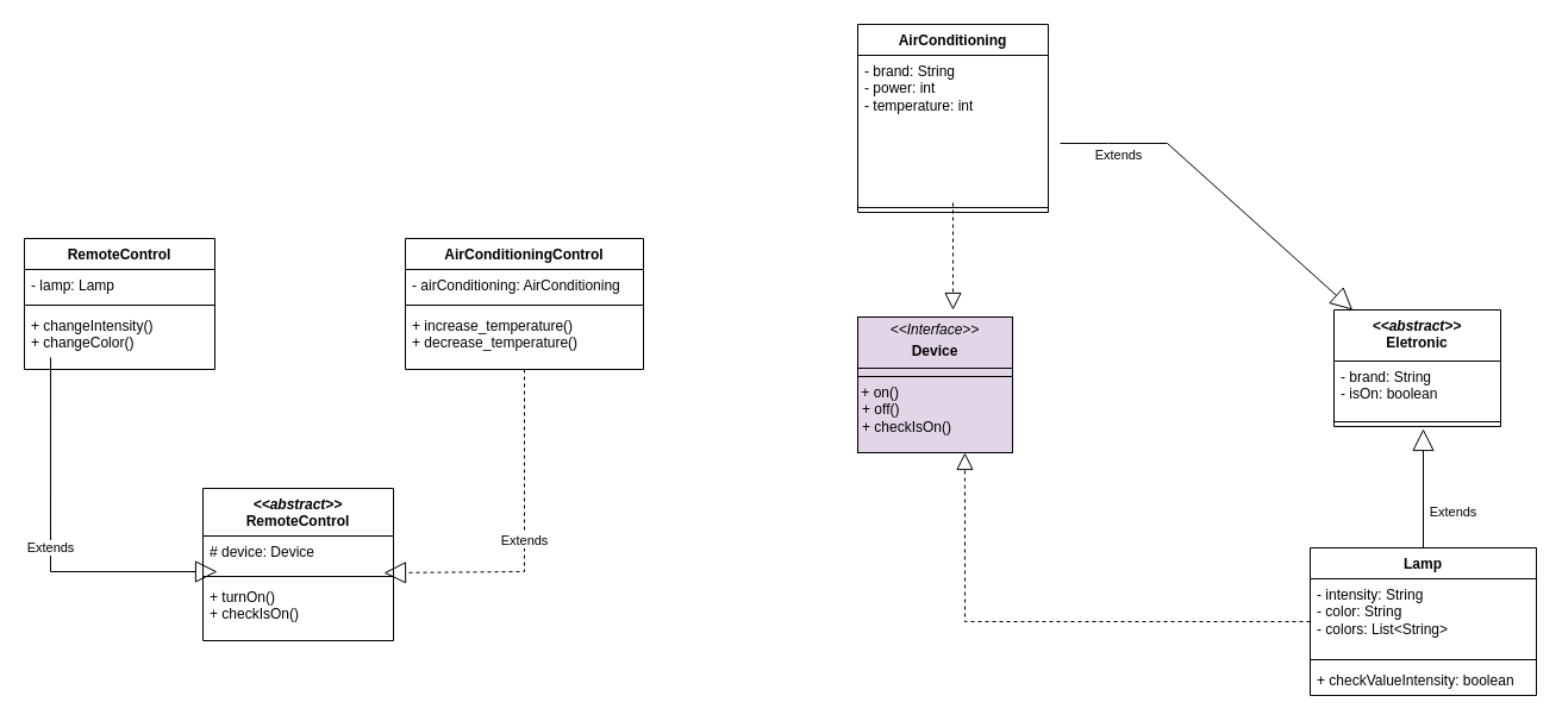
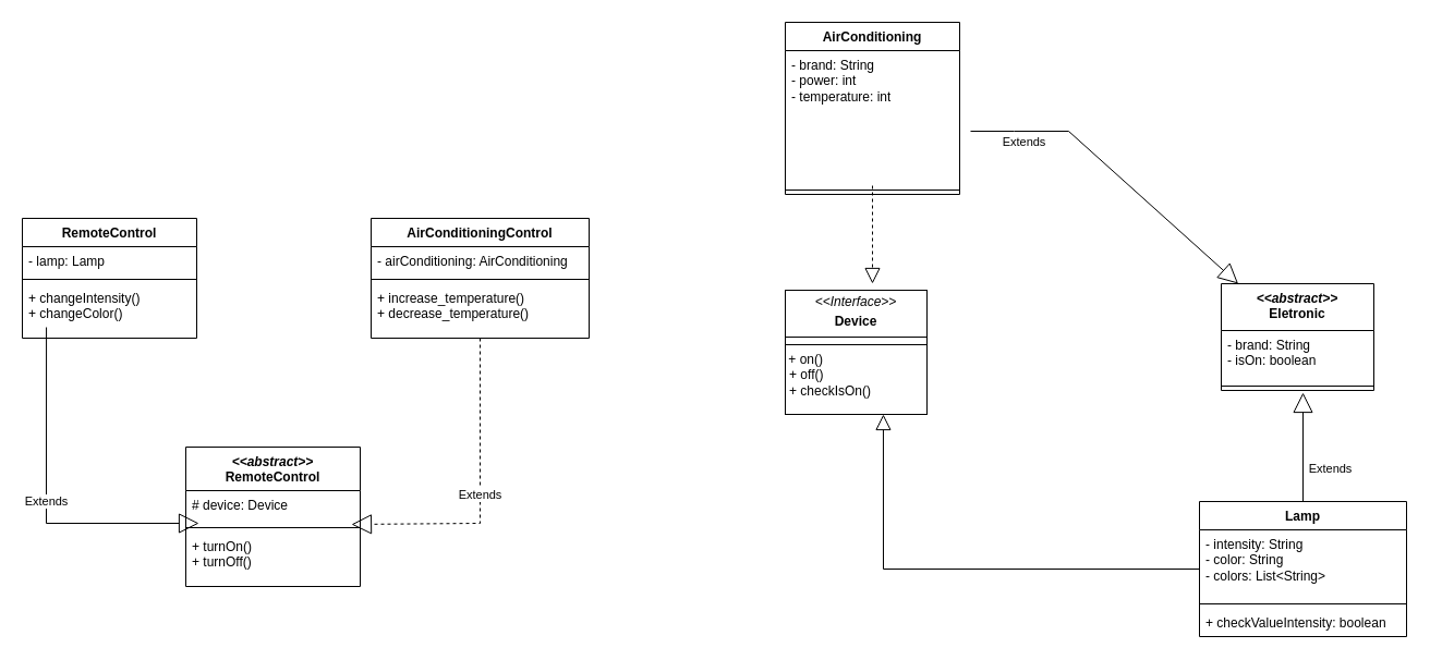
- <mxCell id="2" value="&lt;p style=&quot;margin:0px;margin-top:4px;text-align:center;&quot;&gt;&lt;i&gt;&amp;lt;&amp;lt;Interface&amp;gt;&amp;gt;&lt;/i&gt;&lt;/p&gt;&lt;p style=&quot;margin:0px;margin-top:4px;text-align:center;&quot;&gt;&lt;b&gt;Device&lt;/b&gt;&lt;br&gt;&lt;/p&gt;&lt;hr size=&quot;1&quot; style=&quot;border-style:solid;&quot;&gt;&lt;hr size=&quot;1&quot; style=&quot;border-style:solid;&quot;&gt;&amp;nbsp;+ on()&lt;p style=&quot;margin:0px;margin-left:4px;&quot;&gt;+ off()&lt;/p&gt;&lt;p style=&quot;margin:0px;margin-left:4px;&quot;&gt;+ checkIsOn()&lt;br&gt;&lt;/p&gt;" style="verticalAlign=top;align=left;overflow=fill;html=1;whiteSpace=wrap;fillColor=#e1d5e7;" parent="1" vertex="1"><mxGeometry x="720" y="266" width="130" height="114" as="geometry" /></mxCell>
+ <mxCell id="2" value="&lt;p style=&quot;margin:0px;margin-top:4px;text-align:center;&quot;&gt;&lt;i&gt;&amp;lt;&amp;lt;Interface&amp;gt;&amp;gt;&lt;/i&gt;&lt;/p&gt;&lt;p style=&quot;margin:0px;margin-top:4px;text-align:center;&quot;&gt;&lt;b&gt;Device&lt;/b&gt;&lt;br&gt;&lt;/p&gt;&lt;hr size=&quot;1&quot; style=&quot;border-style:solid;&quot;&gt;&lt;hr size=&quot;1&quot; style=&quot;border-style:solid;&quot;&gt;&amp;nbsp;+ on()&lt;p style=&quot;margin:0px;margin-left:4px;&quot;&gt;+ off()&lt;/p&gt;&lt;p style=&quot;margin:0px;margin-left:4px;&quot;&gt;+ checkIsOn()&lt;br&gt;&lt;/p&gt;" style="verticalAlign=top;align=left;overflow=fill;html=1;whiteSpace=wrap;" parent="1" vertex="1"><mxGeometry x="720" y="266" width="130" height="114" as="geometry" /></mxCell>
- <mxCell id="17" value="&lt;div&gt;+ turnOn()&lt;/div&gt;&lt;div&gt;+ checkIsOn()&lt;br&gt;&lt;/div&gt;" style="text;strokeColor=none;fillColor=none;align=left;verticalAlign=top;spacingLeft=4;spacingRight=4;overflow=hidden;rotatable=0;points=[[0,0.5],[1,0.5]];portConstraint=eastwest;whiteSpace=wrap;html=1;" vertex="1" parent="14"><mxGeometry y="78" width="160" height="50" as="geometry" /></mxCell>
+ <mxCell id="17" value="&lt;div&gt;+ turnOn()&lt;/div&gt;&lt;div&gt;+ turnOff()&lt;br&gt;&lt;/div&gt;" style="text;strokeColor=none;fillColor=none;align=left;verticalAlign=top;spacingLeft=4;spacingRight=4;overflow=hidden;rotatable=0;points=[[0,0.5],[1,0.5]];portConstraint=eastwest;whiteSpace=wrap;html=1;" vertex="1" parent="14"><mxGeometry y="78" width="160" height="50" as="geometry" /></mxCell>
- <mxCell id="23" value="" style="endArrow=block;dashed=1;endFill=0;endSize=12;html=1;rounded=0;entryX=0.692;entryY=1;entryDx=0;entryDy=0;entryPerimeter=0;" edge="1" parent="1" source="27" target="2"><mxGeometry width="160" relative="1" as="geometry"><mxPoint x="1270" y="111.832" as="sourcePoint" /><mxPoint x="1150" y="290" as="targetPoint" /><Array as="points"><mxPoint x="810" y="522" /></Array></mxGeometry></mxCell>
+ <mxCell id="23" value="" style="endArrow=block;dashed=0;endFill=0;endSize=12;html=1;rounded=0;entryX=0.692;entryY=1;entryDx=0;entryDy=0;entryPerimeter=0;" edge="1" parent="1" source="27" target="2"><mxGeometry width="160" relative="1" as="geometry"><mxPoint x="1270" y="111.832" as="sourcePoint" /><mxPoint x="1150" y="290" as="targetPoint" /><Array as="points"><mxPoint x="810" y="522" /></Array></mxGeometry></mxCell>
